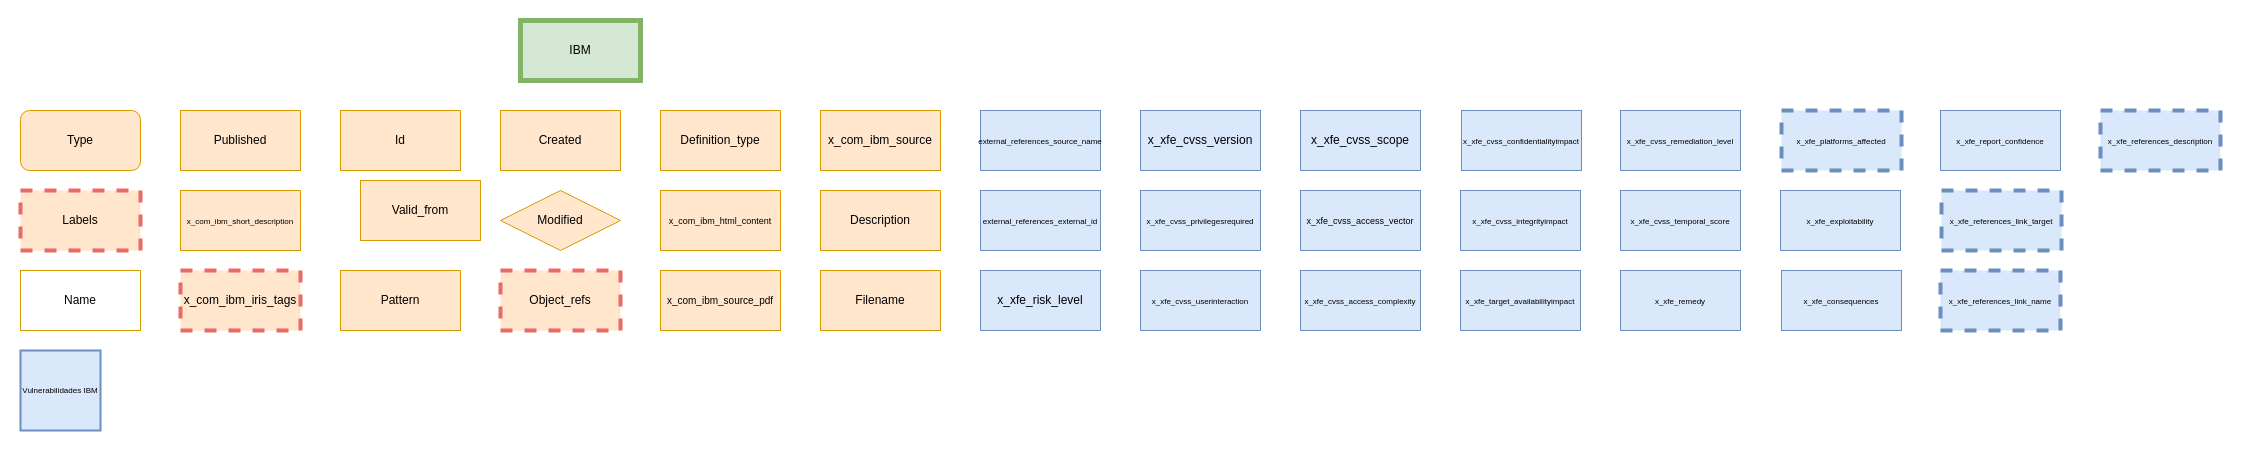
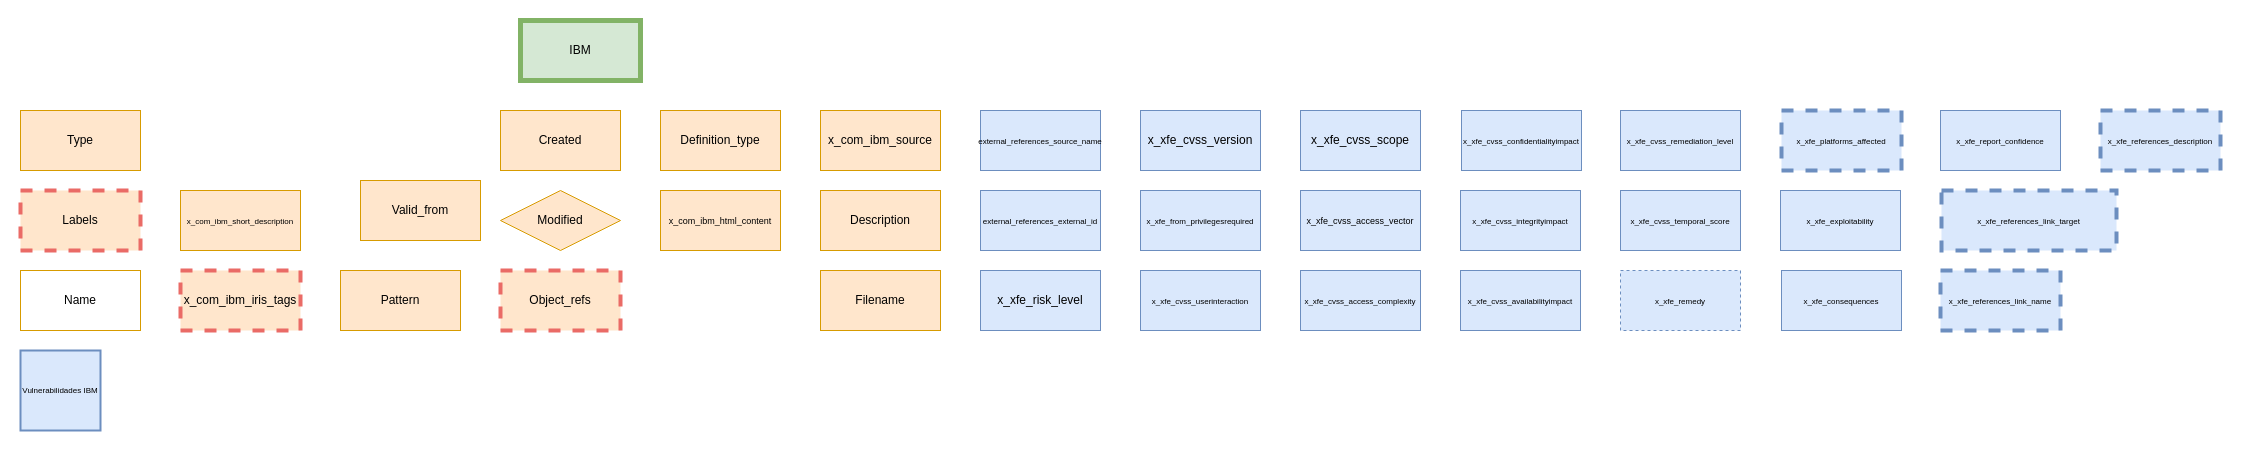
- <mxCell id="3" value="Type" style="whiteSpace=wrap;html=1;fillColor=#ffe6cc;strokeColor=#d79b00;rounded=1;" vertex="1" parent="1"><mxGeometry x="20" y="110" width="120" height="60" as="geometry" /></mxCell>
+ <mxCell id="3" value="Type" style="rounded=0;whiteSpace=wrap;html=1;fillColor=#ffe6cc;strokeColor=#d79b00;" vertex="1" parent="1"><mxGeometry x="20" y="110" width="120" height="60" as="geometry" /></mxCell>
- <mxCell id="6" value="Published" style="rounded=0;whiteSpace=wrap;html=1;fillColor=#ffe6cc;strokeColor=#d79b00;" vertex="1" parent="1"><mxGeometry x="180" y="110" width="120" height="60" as="geometry" /></mxCell>
- <mxCell id="9" value="Id" style="rounded=0;whiteSpace=wrap;html=1;fillColor=#ffe6cc;strokeColor=#d79b00;" vertex="1" parent="1"><mxGeometry x="340" y="110" width="120" height="60" as="geometry" /></mxCell>
- <mxCell id="25" value="&lt;font style=&quot;font-size: 8px&quot;&gt;x_xfe_cvss_privilegesrequired&lt;/font&gt;" style="rounded=0;whiteSpace=wrap;html=1;fillColor=#dae8fc;strokeColor=#6c8ebf;" vertex="1" parent="1"><mxGeometry x="1140" y="190" width="120" height="60" as="geometry" /></mxCell>
+ <mxCell id="25" value="&lt;font style=&quot;font-size: 8px&quot;&gt;x_xfe_from_privilegesrequired&lt;/font&gt;" style="rounded=0;whiteSpace=wrap;html=1;fillColor=#dae8fc;strokeColor=#6c8ebf;" vertex="1" parent="1"><mxGeometry x="1140" y="190" width="120" height="60" as="geometry" /></mxCell>
- <mxCell id="40" value="&lt;font style=&quot;font-size: 8px&quot;&gt;x_xfe_references_link_target&lt;/font&gt;" style="rounded=0;whiteSpace=wrap;html=1;dashed=1;strokeWidth=4;strokeColor=#6c8ebf;fillColor=#dae8fc;" vertex="1" parent="1"><mxGeometry x="1941" y="190" width="120" height="60" as="geometry" /></mxCell>
+ <mxCell id="40" value="&lt;font style=&quot;font-size: 8px&quot;&gt;x_xfe_references_link_target&lt;/font&gt;" style="rounded=0;whiteSpace=wrap;html=1;dashed=1;strokeWidth=4;strokeColor=#6c8ebf;fillColor=#dae8fc;" vertex="1" parent="1"><mxGeometry x="1941" y="190" width="175" height="60" as="geometry" /></mxCell>
- <mxCell id="17" value="&lt;font style=&quot;font-size: 10px&quot;&gt;x_com_ibm_source_pdf&lt;/font&gt;" style="rounded=0;whiteSpace=wrap;html=1;fillColor=#ffe6cc;strokeColor=#d79b00;" vertex="1" parent="1"><mxGeometry x="660" y="270" width="120" height="60" as="geometry" /></mxCell>
- <mxCell id="32" value="&lt;font style=&quot;font-size: 8px&quot;&gt;x_xfe_target_availabilityimpact&lt;/font&gt;" style="rounded=0;whiteSpace=wrap;html=1;fillColor=#dae8fc;strokeColor=#6c8ebf;" vertex="1" parent="1"><mxGeometry x="1460" y="270" width="120" height="60" as="geometry" /></mxCell>
+ <mxCell id="32" value="&lt;font style=&quot;font-size: 8px&quot;&gt;x_xfe_cvss_availabilityimpact&lt;/font&gt;" style="rounded=0;whiteSpace=wrap;html=1;fillColor=#dae8fc;strokeColor=#6c8ebf;" vertex="1" parent="1"><mxGeometry x="1460" y="270" width="120" height="60" as="geometry" /></mxCell>
- <mxCell id="35" value="&lt;font style=&quot;font-size: 8px&quot;&gt;x_xfe_remedy&lt;/font&gt;" style="rounded=0;whiteSpace=wrap;html=1;fillColor=#dae8fc;strokeColor=#6c8ebf;" vertex="1" parent="1"><mxGeometry x="1620" y="270" width="120" height="60" as="geometry" /></mxCell>
+ <mxCell id="35" value="&lt;font style=&quot;font-size: 8px&quot;&gt;x_xfe_remedy&lt;/font&gt;" style="rounded=0;whiteSpace=wrap;html=1;fillColor=#dae8fc;strokeColor=#6c8ebf;dashed=1;" vertex="1" parent="1"><mxGeometry x="1620" y="270" width="120" height="60" as="geometry" /></mxCell>
